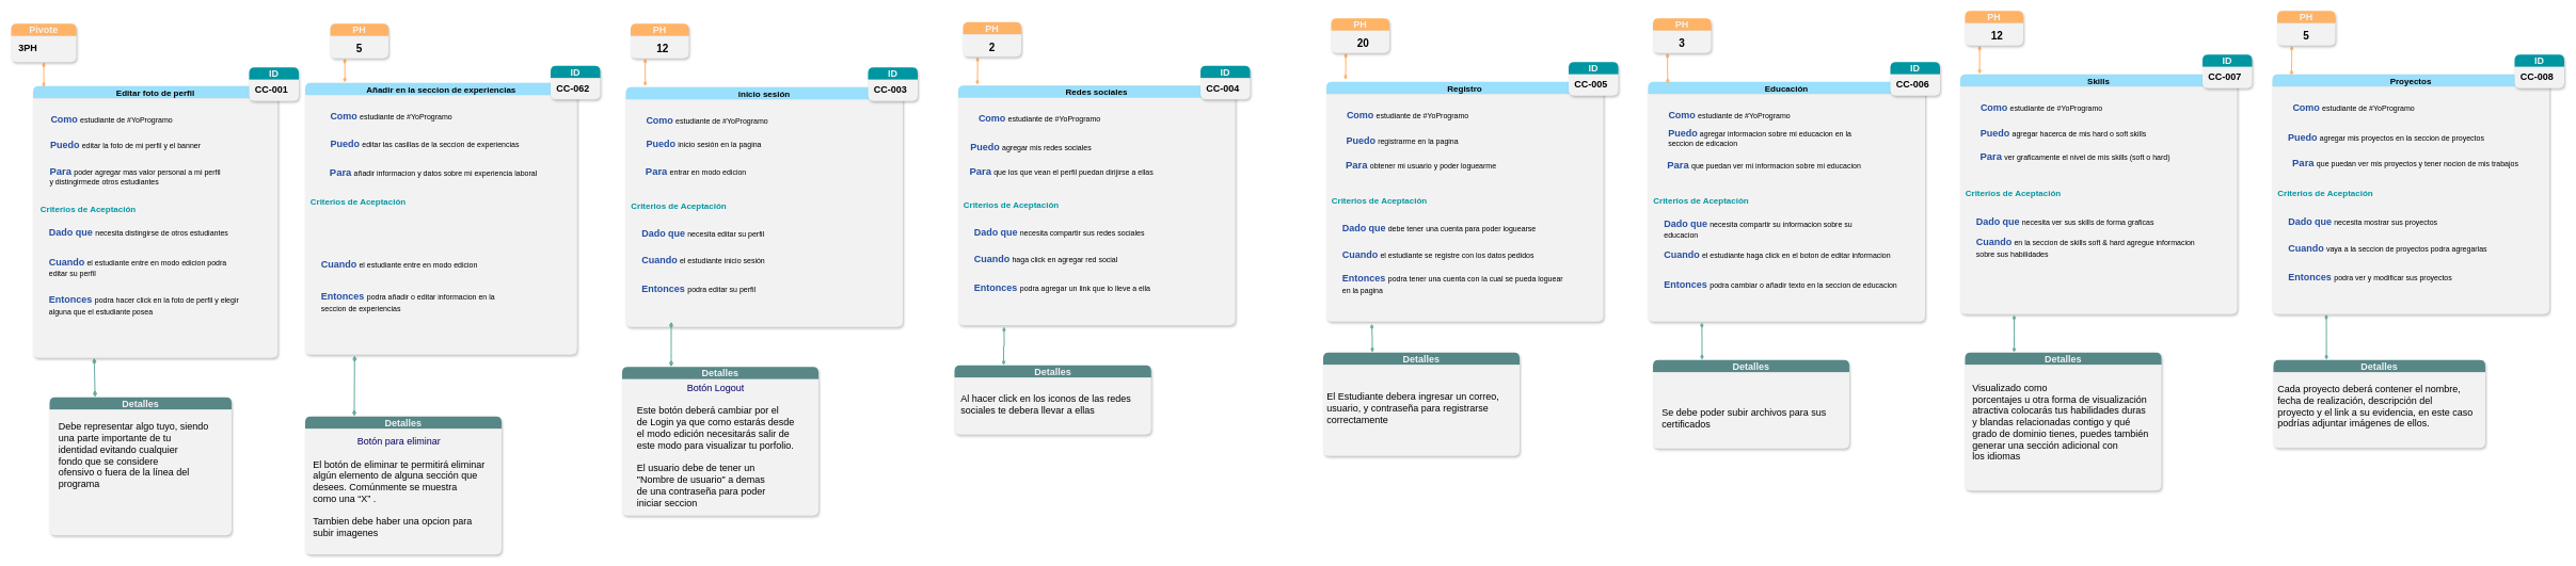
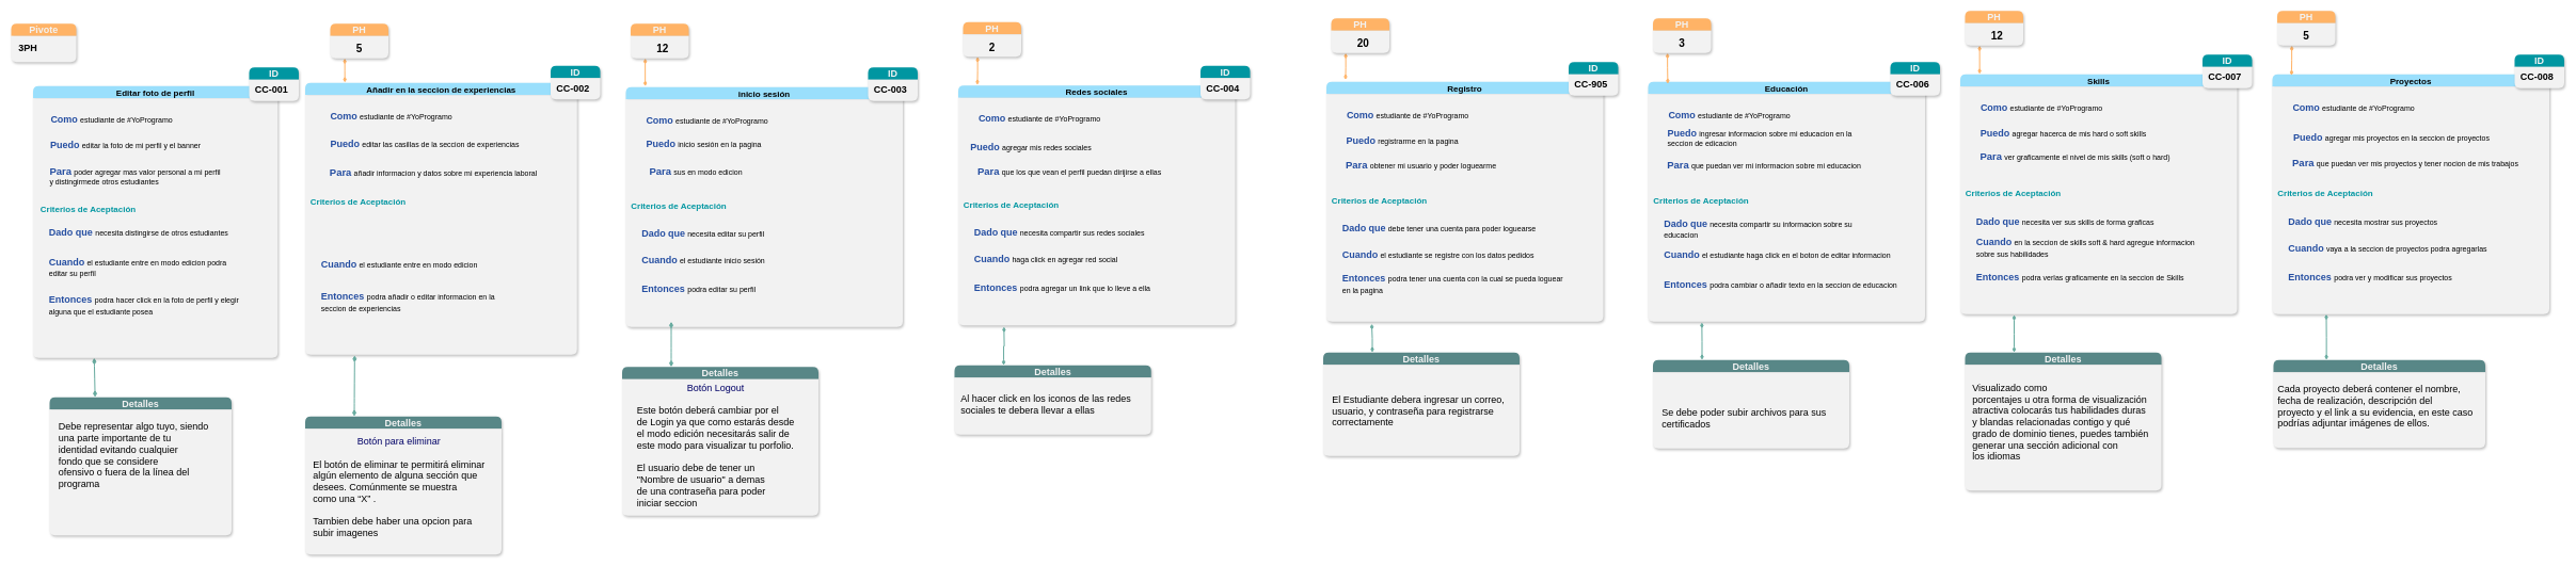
- <mxCell id="34" style="edgeStyle=orthogonalEdgeStyle;rounded=0;orthogonalLoop=1;jettySize=auto;html=1;exitX=0.5;exitY=1;exitDx=0;exitDy=0;entryX=0.044;entryY=0.005;entryDx=0;entryDy=0;entryPerimeter=0;strokeWidth=2;strokeColor=#FFB366;endArrow=diamondThin;endFill=1;startArrow=diamondThin;startFill=1;" parent="1" source="35" target="3" edge="1"><mxGeometry relative="1" as="geometry" /></mxCell>
- <mxCell id="80" value="&lt;font color=&quot;#000000&quot;&gt;&lt;font style=&quot;vertical-align: inherit;&quot;&gt;&lt;font style=&quot;vertical-align: inherit;&quot;&gt;&lt;font style=&quot;vertical-align: inherit;&quot;&gt;&lt;font style=&quot;vertical-align: inherit;&quot;&gt;&lt;font style=&quot;vertical-align: inherit;&quot;&gt;&lt;font style=&quot;vertical-align: inherit;&quot;&gt;&lt;font style=&quot;vertical-align: inherit;&quot;&gt;&lt;font style=&quot;vertical-align: inherit;&quot;&gt;&lt;font style=&quot;vertical-align: inherit;&quot;&gt;&lt;font style=&quot;vertical-align: inherit;&quot;&gt;&lt;b&gt;CC-005&lt;/b&gt;&lt;/font&gt;&lt;/font&gt;&lt;/font&gt;&lt;/font&gt;&lt;/font&gt;&lt;/font&gt;&lt;/font&gt;&lt;/font&gt;&lt;/font&gt;&lt;/font&gt;&lt;/font&gt;" style="text;html=1;align=left;verticalAlign=middle;resizable=0;points=[];autosize=1;strokeColor=none;fillColor=none;fontSize=18;fontColor=#F2F2F2;" parent="79" vertex="1"><mxGeometry x="9" y="25" width="81" height="34" as="geometry" /></mxCell>
+ <mxCell id="80" value="&lt;font color=&quot;#000000&quot;&gt;&lt;font style=&quot;vertical-align: inherit;&quot;&gt;&lt;font style=&quot;vertical-align: inherit;&quot;&gt;&lt;font style=&quot;vertical-align: inherit;&quot;&gt;&lt;font style=&quot;vertical-align: inherit;&quot;&gt;&lt;font style=&quot;vertical-align: inherit;&quot;&gt;&lt;font style=&quot;vertical-align: inherit;&quot;&gt;&lt;font style=&quot;vertical-align: inherit;&quot;&gt;&lt;font style=&quot;vertical-align: inherit;&quot;&gt;&lt;font style=&quot;vertical-align: inherit;&quot;&gt;&lt;font style=&quot;vertical-align: inherit;&quot;&gt;&lt;b&gt;CC-905&lt;/b&gt;&lt;/font&gt;&lt;/font&gt;&lt;/font&gt;&lt;/font&gt;&lt;/font&gt;&lt;/font&gt;&lt;/font&gt;&lt;/font&gt;&lt;/font&gt;&lt;/font&gt;&lt;/font&gt;" style="text;html=1;align=left;verticalAlign=middle;resizable=0;points=[];autosize=1;strokeColor=none;fillColor=none;fontSize=18;fontColor=#F2F2F2;" parent="79" vertex="1"><mxGeometry x="9" y="25" width="81" height="34" as="geometry" /></mxCell>
- <mxCell id="46" value="&lt;font color=&quot;#000000&quot;&gt;&lt;font style=&quot;vertical-align: inherit;&quot;&gt;&lt;font style=&quot;vertical-align: inherit;&quot;&gt;&lt;font style=&quot;vertical-align: inherit;&quot;&gt;&lt;font style=&quot;vertical-align: inherit;&quot;&gt;&lt;font style=&quot;vertical-align: inherit;&quot;&gt;&lt;font style=&quot;vertical-align: inherit;&quot;&gt;&lt;font style=&quot;vertical-align: inherit;&quot;&gt;&lt;font style=&quot;vertical-align: inherit;&quot;&gt;&lt;font style=&quot;vertical-align: inherit;&quot;&gt;&lt;font style=&quot;vertical-align: inherit;&quot;&gt;&lt;b&gt;CC-062&lt;/b&gt;&lt;/font&gt;&lt;/font&gt;&lt;/font&gt;&lt;/font&gt;&lt;/font&gt;&lt;/font&gt;&lt;/font&gt;&lt;/font&gt;&lt;/font&gt;&lt;/font&gt;&lt;/font&gt;" style="text;html=1;align=left;verticalAlign=middle;resizable=0;points=[];autosize=1;strokeColor=none;fillColor=none;fontSize=18;fontColor=#F2F2F2;" parent="45" vertex="1"><mxGeometry x="9" y="25" width="81" height="34" as="geometry" /></mxCell>
+ <mxCell id="46" value="&lt;font color=&quot;#000000&quot;&gt;&lt;font style=&quot;vertical-align: inherit;&quot;&gt;&lt;font style=&quot;vertical-align: inherit;&quot;&gt;&lt;font style=&quot;vertical-align: inherit;&quot;&gt;&lt;font style=&quot;vertical-align: inherit;&quot;&gt;&lt;font style=&quot;vertical-align: inherit;&quot;&gt;&lt;font style=&quot;vertical-align: inherit;&quot;&gt;&lt;font style=&quot;vertical-align: inherit;&quot;&gt;&lt;font style=&quot;vertical-align: inherit;&quot;&gt;&lt;font style=&quot;vertical-align: inherit;&quot;&gt;&lt;font style=&quot;vertical-align: inherit;&quot;&gt;&lt;b&gt;CC-002&lt;/b&gt;&lt;/font&gt;&lt;/font&gt;&lt;/font&gt;&lt;/font&gt;&lt;/font&gt;&lt;/font&gt;&lt;/font&gt;&lt;/font&gt;&lt;/font&gt;&lt;/font&gt;&lt;/font&gt;" style="text;html=1;align=left;verticalAlign=middle;resizable=0;points=[];autosize=1;strokeColor=none;fillColor=none;fontSize=18;fontColor=#F2F2F2;" parent="45" vertex="1"><mxGeometry x="9" y="25" width="81" height="34" as="geometry" /></mxCell>
- <mxCell id="83" value="&lt;font style=&quot;vertical-align: inherit;&quot;&gt;&lt;font style=&quot;vertical-align: inherit;&quot;&gt;&lt;font style=&quot;vertical-align: inherit;&quot;&gt;&lt;font style=&quot;vertical-align: inherit;&quot;&gt;&lt;font style=&quot;vertical-align: inherit;&quot;&gt;&lt;font style=&quot;vertical-align: inherit;&quot;&gt;&lt;font style=&quot;vertical-align: inherit;&quot;&gt;&lt;font style=&quot;vertical-align: inherit;&quot;&gt;&lt;b&gt;&lt;font color=&quot;#254ea1&quot; style=&quot;font-size: 18px;&quot;&gt;Puedo&lt;/font&gt;&lt;/b&gt;&amp;nbsp;&lt;span style=&quot;font-size: 14px;&quot;&gt;agregar informacion sobre mi educacion en la &lt;br&gt;&lt;div style=&quot;text-align: left;&quot;&gt;&lt;span style=&quot;background-color: initial;&quot;&gt;seccion de edicacion&lt;/span&gt;&lt;/div&gt;&lt;/span&gt;&lt;/font&gt;&lt;/font&gt;&lt;/font&gt;&lt;/font&gt;&lt;/font&gt;&lt;/font&gt;&lt;/font&gt;&lt;/font&gt;" style="text;html=1;align=center;verticalAlign=middle;resizable=0;points=[];autosize=1;strokeColor=none;fillColor=none;fontSize=16;" parent="81" vertex="1"><mxGeometry x="27.5" y="79" width="362" height="51" as="geometry" /></mxCell>
+ <mxCell id="83" value="&lt;font style=&quot;vertical-align: inherit;&quot;&gt;&lt;font style=&quot;vertical-align: inherit;&quot;&gt;&lt;font style=&quot;vertical-align: inherit;&quot;&gt;&lt;font style=&quot;vertical-align: inherit;&quot;&gt;&lt;font style=&quot;vertical-align: inherit;&quot;&gt;&lt;font style=&quot;vertical-align: inherit;&quot;&gt;&lt;font style=&quot;vertical-align: inherit;&quot;&gt;&lt;font style=&quot;vertical-align: inherit;&quot;&gt;&lt;b&gt;&lt;font color=&quot;#254ea1&quot; style=&quot;font-size: 18px;&quot;&gt;Puedo&lt;/font&gt;&lt;/b&gt;&amp;nbsp;&lt;span style=&quot;font-size: 14px;&quot;&gt;ingresar informacion sobre mi educacion en la &lt;br&gt;&lt;div style=&quot;text-align: left;&quot;&gt;&lt;span style=&quot;background-color: initial;&quot;&gt;seccion de edicacion&lt;/span&gt;&lt;/div&gt;&lt;/span&gt;&lt;/font&gt;&lt;/font&gt;&lt;/font&gt;&lt;/font&gt;&lt;/font&gt;&lt;/font&gt;&lt;/font&gt;&lt;/font&gt;" style="text;html=1;align=center;verticalAlign=middle;resizable=0;points=[];autosize=1;strokeColor=none;fillColor=none;fontSize=16;" parent="81" vertex="1"><mxGeometry x="27.5" y="79" width="362" height="51" as="geometry" /></mxCell>
- <mxCell id="115" value="&lt;font style=&quot;vertical-align: inherit;&quot;&gt;&lt;font style=&quot;vertical-align: inherit;&quot;&gt;&lt;font style=&quot;vertical-align: inherit;&quot;&gt;&lt;font style=&quot;vertical-align: inherit;&quot;&gt;&lt;font style=&quot;vertical-align: inherit;&quot;&gt;&lt;font style=&quot;vertical-align: inherit;&quot;&gt;&lt;font style=&quot;vertical-align: inherit;&quot;&gt;&lt;font style=&quot;vertical-align: inherit;&quot;&gt;&lt;b&gt;&lt;font color=&quot;#254ea1&quot; style=&quot;font-size: 18px;&quot;&gt;Puedo&lt;/font&gt;&lt;/b&gt;&amp;nbsp;&lt;span style=&quot;font-size: 14px;&quot;&gt;agregar mis proyectos en la seccion de proyectos&lt;br&gt;&lt;/span&gt;&lt;/font&gt;&lt;/font&gt;&lt;/font&gt;&lt;/font&gt;&lt;/font&gt;&lt;/font&gt;&lt;/font&gt;&lt;/font&gt;" style="text;html=1;align=center;verticalAlign=middle;resizable=0;points=[];autosize=1;strokeColor=none;fillColor=none;fontSize=16;" vertex="1" parent="113"><mxGeometry x="17.5" y="101" width="390" height="34" as="geometry" /></mxCell>
+ <mxCell id="115" value="&lt;font style=&quot;vertical-align: inherit;&quot;&gt;&lt;font style=&quot;vertical-align: inherit;&quot;&gt;&lt;font style=&quot;vertical-align: inherit;&quot;&gt;&lt;font style=&quot;vertical-align: inherit;&quot;&gt;&lt;font style=&quot;vertical-align: inherit;&quot;&gt;&lt;font style=&quot;vertical-align: inherit;&quot;&gt;&lt;font style=&quot;vertical-align: inherit;&quot;&gt;&lt;font style=&quot;vertical-align: inherit;&quot;&gt;&lt;b&gt;&lt;font color=&quot;#254ea1&quot; style=&quot;font-size: 18px;&quot;&gt;Puedo&lt;/font&gt;&lt;/b&gt;&amp;nbsp;&lt;span style=&quot;font-size: 14px;&quot;&gt;agregar mis proyectos en la seccion de proyectos&lt;br&gt;&lt;/span&gt;&lt;/font&gt;&lt;/font&gt;&lt;/font&gt;&lt;/font&gt;&lt;/font&gt;&lt;/font&gt;&lt;/font&gt;&lt;/font&gt;" style="text;html=1;align=center;verticalAlign=middle;resizable=0;points=[];autosize=1;strokeColor=none;fillColor=none;fontSize=16;" vertex="1" parent="113"><mxGeometry x="27.5" y="101" width="390" height="34" as="geometry" /></mxCell>
- <mxCell id="21" value="&lt;font style=&quot;vertical-align: inherit;&quot;&gt;&lt;font style=&quot;vertical-align: inherit;&quot;&gt;&lt;font style=&quot;vertical-align: inherit;&quot;&gt;&lt;font style=&quot;vertical-align: inherit;&quot;&gt;&lt;b&gt;&lt;font color=&quot;#254ea1&quot; style=&quot;font-size: 19px;&quot;&gt;Para&lt;/font&gt;&lt;/b&gt;&amp;nbsp;&lt;font style=&quot;font-size: 14px;&quot;&gt;entrar en modo edicion&lt;/font&gt;&lt;/font&gt;&lt;/font&gt;&lt;/font&gt;&lt;/font&gt;" style="text;html=1;align=center;verticalAlign=middle;resizable=0;points=[];autosize=1;strokeColor=none;fillColor=none;fontSize=16;" parent="18" vertex="1"><mxGeometry x="27.5" y="140" width="207" height="35" as="geometry" /></mxCell>
+ <mxCell id="21" value="&lt;font style=&quot;vertical-align: inherit;&quot;&gt;&lt;font style=&quot;vertical-align: inherit;&quot;&gt;&lt;font style=&quot;vertical-align: inherit;&quot;&gt;&lt;font style=&quot;vertical-align: inherit;&quot;&gt;&lt;b&gt;&lt;font color=&quot;#254ea1&quot; style=&quot;font-size: 19px;&quot;&gt;Para&lt;/font&gt;&lt;/b&gt;&amp;nbsp;&lt;font style=&quot;font-size: 14px;&quot;&gt;sus en modo edicion&lt;/font&gt;&lt;/font&gt;&lt;/font&gt;&lt;/font&gt;&lt;/font&gt;" style="text;html=1;align=center;verticalAlign=middle;resizable=0;points=[];autosize=1;strokeColor=none;fillColor=none;fontSize=16;" parent="18" vertex="1"><mxGeometry x="27.5" y="140" width="207" height="35" as="geometry" /></mxCell>
- <mxCell id="52" value="&lt;font style=&quot;vertical-align: inherit;&quot;&gt;&lt;font style=&quot;vertical-align: inherit;&quot;&gt;&lt;font style=&quot;vertical-align: inherit;&quot;&gt;&lt;font style=&quot;vertical-align: inherit;&quot;&gt;&lt;b&gt;&lt;font color=&quot;#254ea1&quot; style=&quot;font-size: 19px;&quot;&gt;Para&lt;/font&gt;&lt;/b&gt;&amp;nbsp;&lt;span style=&quot;font-size: 14px;&quot;&gt;que los que vean el perfil puedan dirijirse a ellas&lt;/span&gt;&lt;/font&gt;&lt;/font&gt;&lt;/font&gt;&lt;/font&gt;" style="text;html=1;align=center;verticalAlign=middle;resizable=0;points=[];autosize=1;strokeColor=none;fillColor=none;fontSize=16;" parent="49" vertex="1"><mxGeometry x="12.5" y="143" width="361" height="35" as="geometry" /></mxCell>
+ <mxCell id="52" value="&lt;font style=&quot;vertical-align: inherit;&quot;&gt;&lt;font style=&quot;vertical-align: inherit;&quot;&gt;&lt;font style=&quot;vertical-align: inherit;&quot;&gt;&lt;font style=&quot;vertical-align: inherit;&quot;&gt;&lt;b&gt;&lt;font color=&quot;#254ea1&quot; style=&quot;font-size: 19px;&quot;&gt;Para&lt;/font&gt;&lt;/b&gt;&amp;nbsp;&lt;span style=&quot;font-size: 14px;&quot;&gt;que los que vean el perfil puedan dirijirse a ellas&lt;/span&gt;&lt;/font&gt;&lt;/font&gt;&lt;/font&gt;&lt;/font&gt;" style="text;html=1;align=center;verticalAlign=middle;resizable=0;points=[];autosize=1;strokeColor=none;fillColor=none;fontSize=16;" parent="49" vertex="1"><mxGeometry x="27.5" y="143" width="361" height="35" as="geometry" /></mxCell>
+ <mxCell id="104" value="&lt;font style=&quot;vertical-align: inherit;&quot;&gt;&lt;font style=&quot;vertical-align: inherit;&quot;&gt;&lt;font style=&quot;vertical-align: inherit;&quot;&gt;&lt;font style=&quot;vertical-align: inherit;&quot;&gt;&lt;font color=&quot;#254ea1&quot; style=&quot;font-size: 18px;&quot;&gt;&lt;b&gt;Entonces &lt;/b&gt;&lt;/font&gt;&lt;font style=&quot;font-size: 14px;&quot;&gt;podra verlas graficamente en la seccion de Skills&lt;/font&gt;&lt;br&gt;&lt;/font&gt;&lt;/font&gt;&lt;/font&gt;&lt;/font&gt;" style="text;html=1;align=left;verticalAlign=middle;resizable=0;points=[];autosize=1;strokeColor=none;fillColor=none;fontSize=16;" parent="97" vertex="1"><mxGeometry x="27.5" y="362" width="409" height="35" as="geometry" /></mxCell>
- <mxCell id="75" value="&lt;font color=&quot;#000000&quot;&gt;El Estudiante debera ingresar un correo, &lt;br&gt;usuario, y contraseña para registrarse&amp;nbsp;&lt;br&gt;correctamente&amp;nbsp;&lt;br&gt;&lt;/font&gt;" style="text;html=1;align=left;verticalAlign=middle;resizable=0;points=[];autosize=1;strokeColor=none;fillColor=none;fontSize=18;fontColor=#F2F2F2;" parent="74" vertex="1"><mxGeometry x="5" y="66" width="345" height="77" as="geometry" /></mxCell>
+ <mxCell id="75" value="&lt;font color=&quot;#000000&quot;&gt;El Estudiante debera ingresar un correo, &lt;br&gt;usuario, y contraseña para registrarse&amp;nbsp;&lt;br&gt;correctamente&amp;nbsp;&lt;br&gt;&lt;/font&gt;" style="text;html=1;align=left;verticalAlign=middle;resizable=0;points=[];autosize=1;strokeColor=none;fillColor=none;fontSize=18;fontColor=#F2F2F2;" parent="74" vertex="1"><mxGeometry x="15" y="71" width="345" height="77" as="geometry" /></mxCell>
